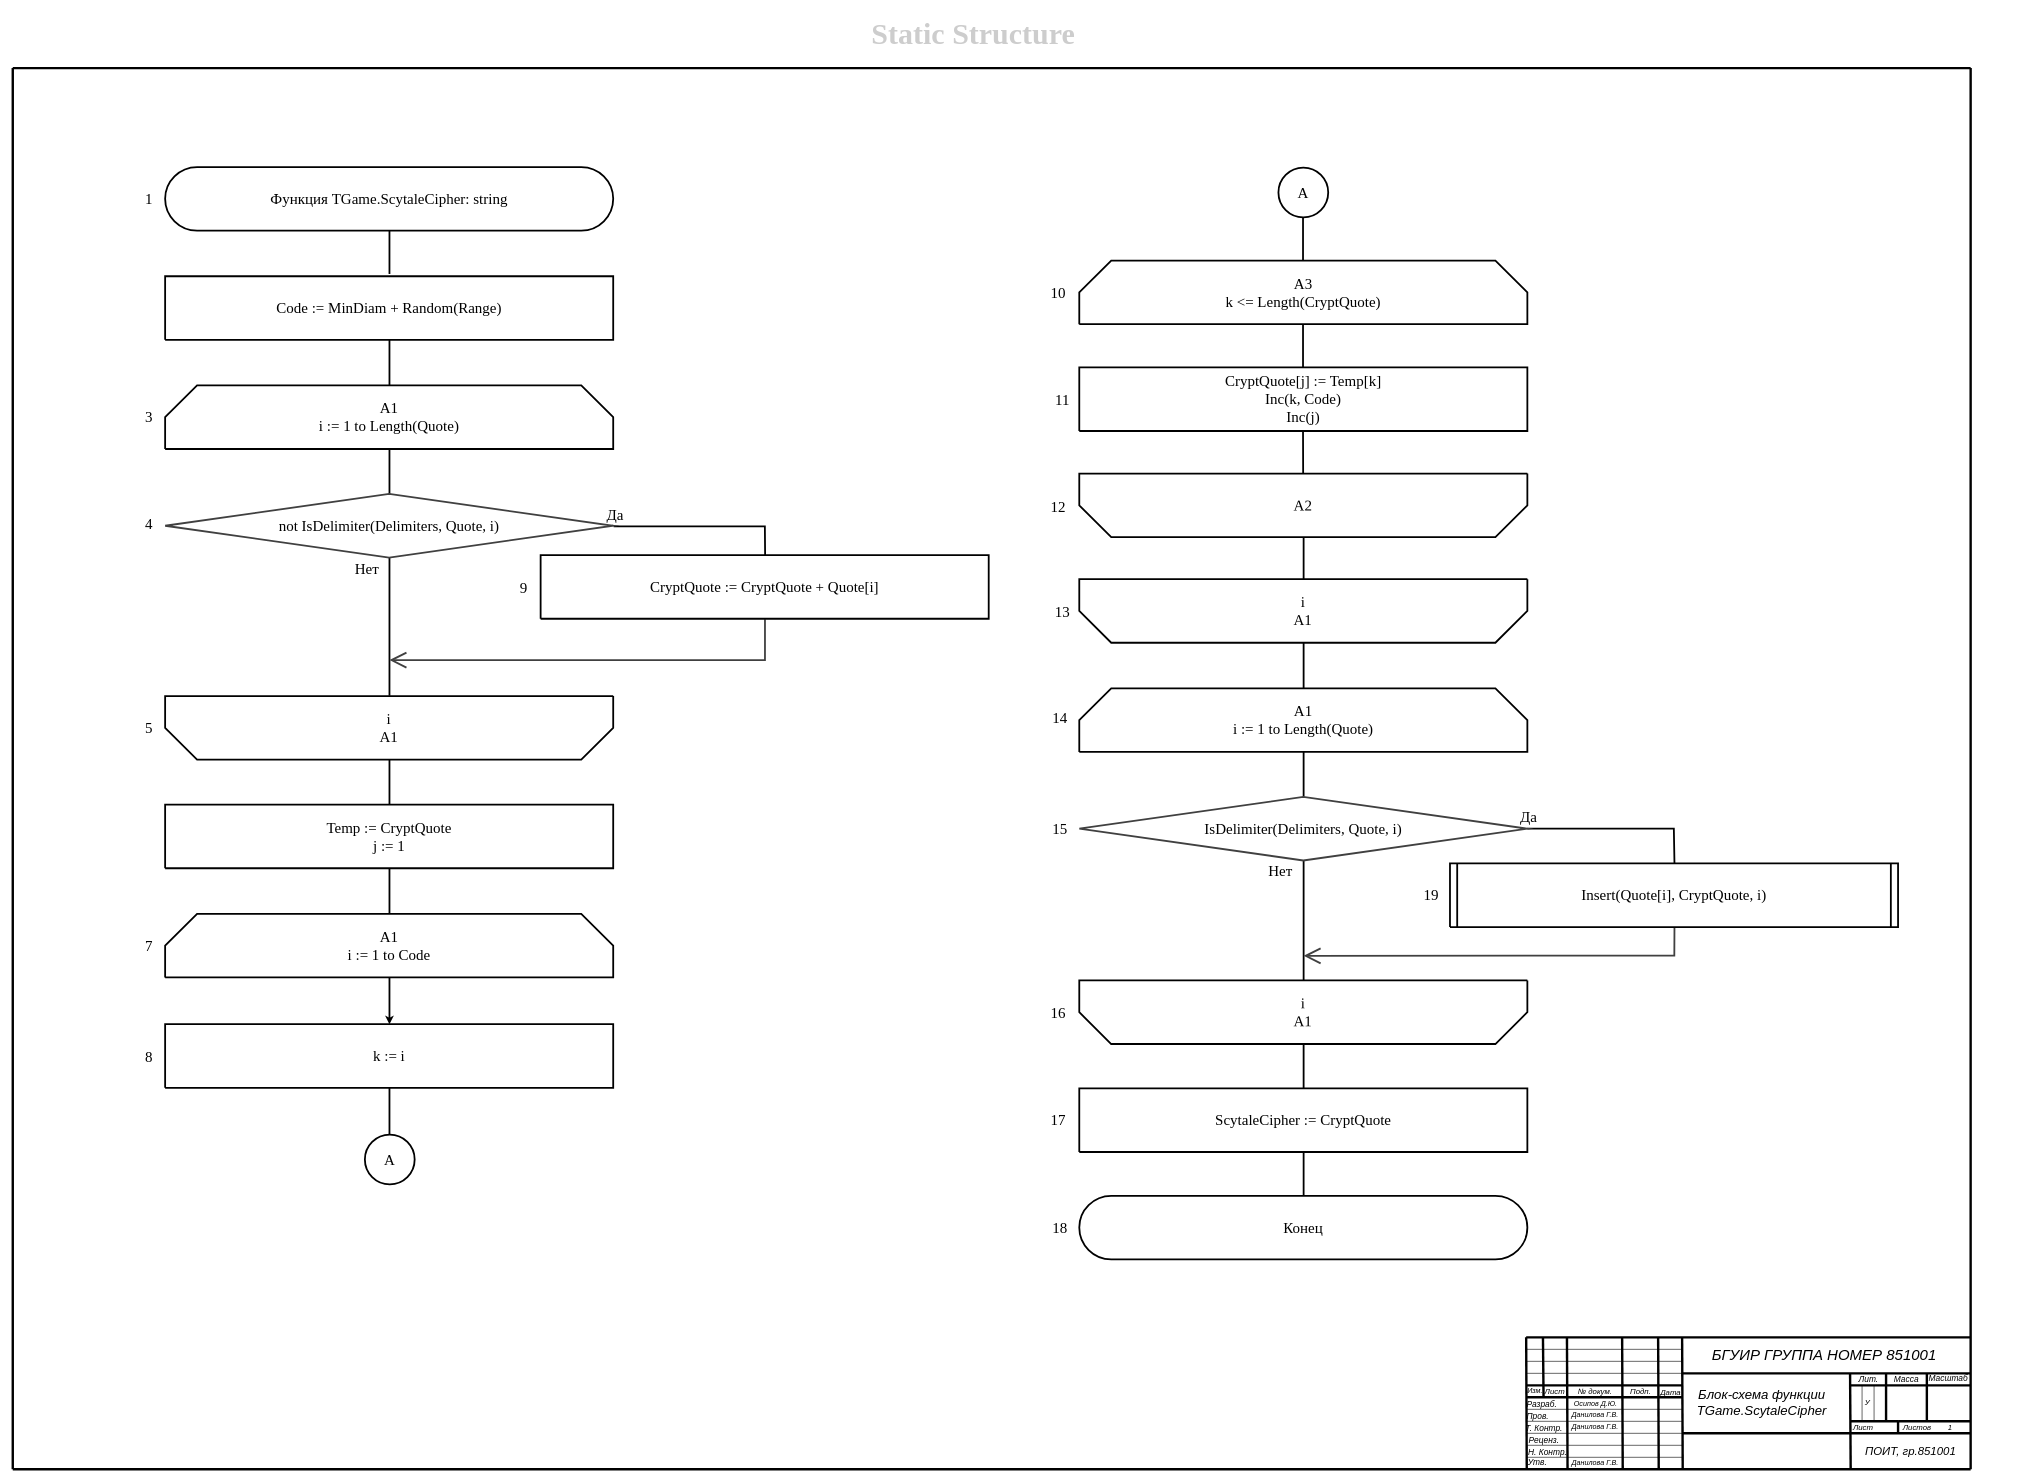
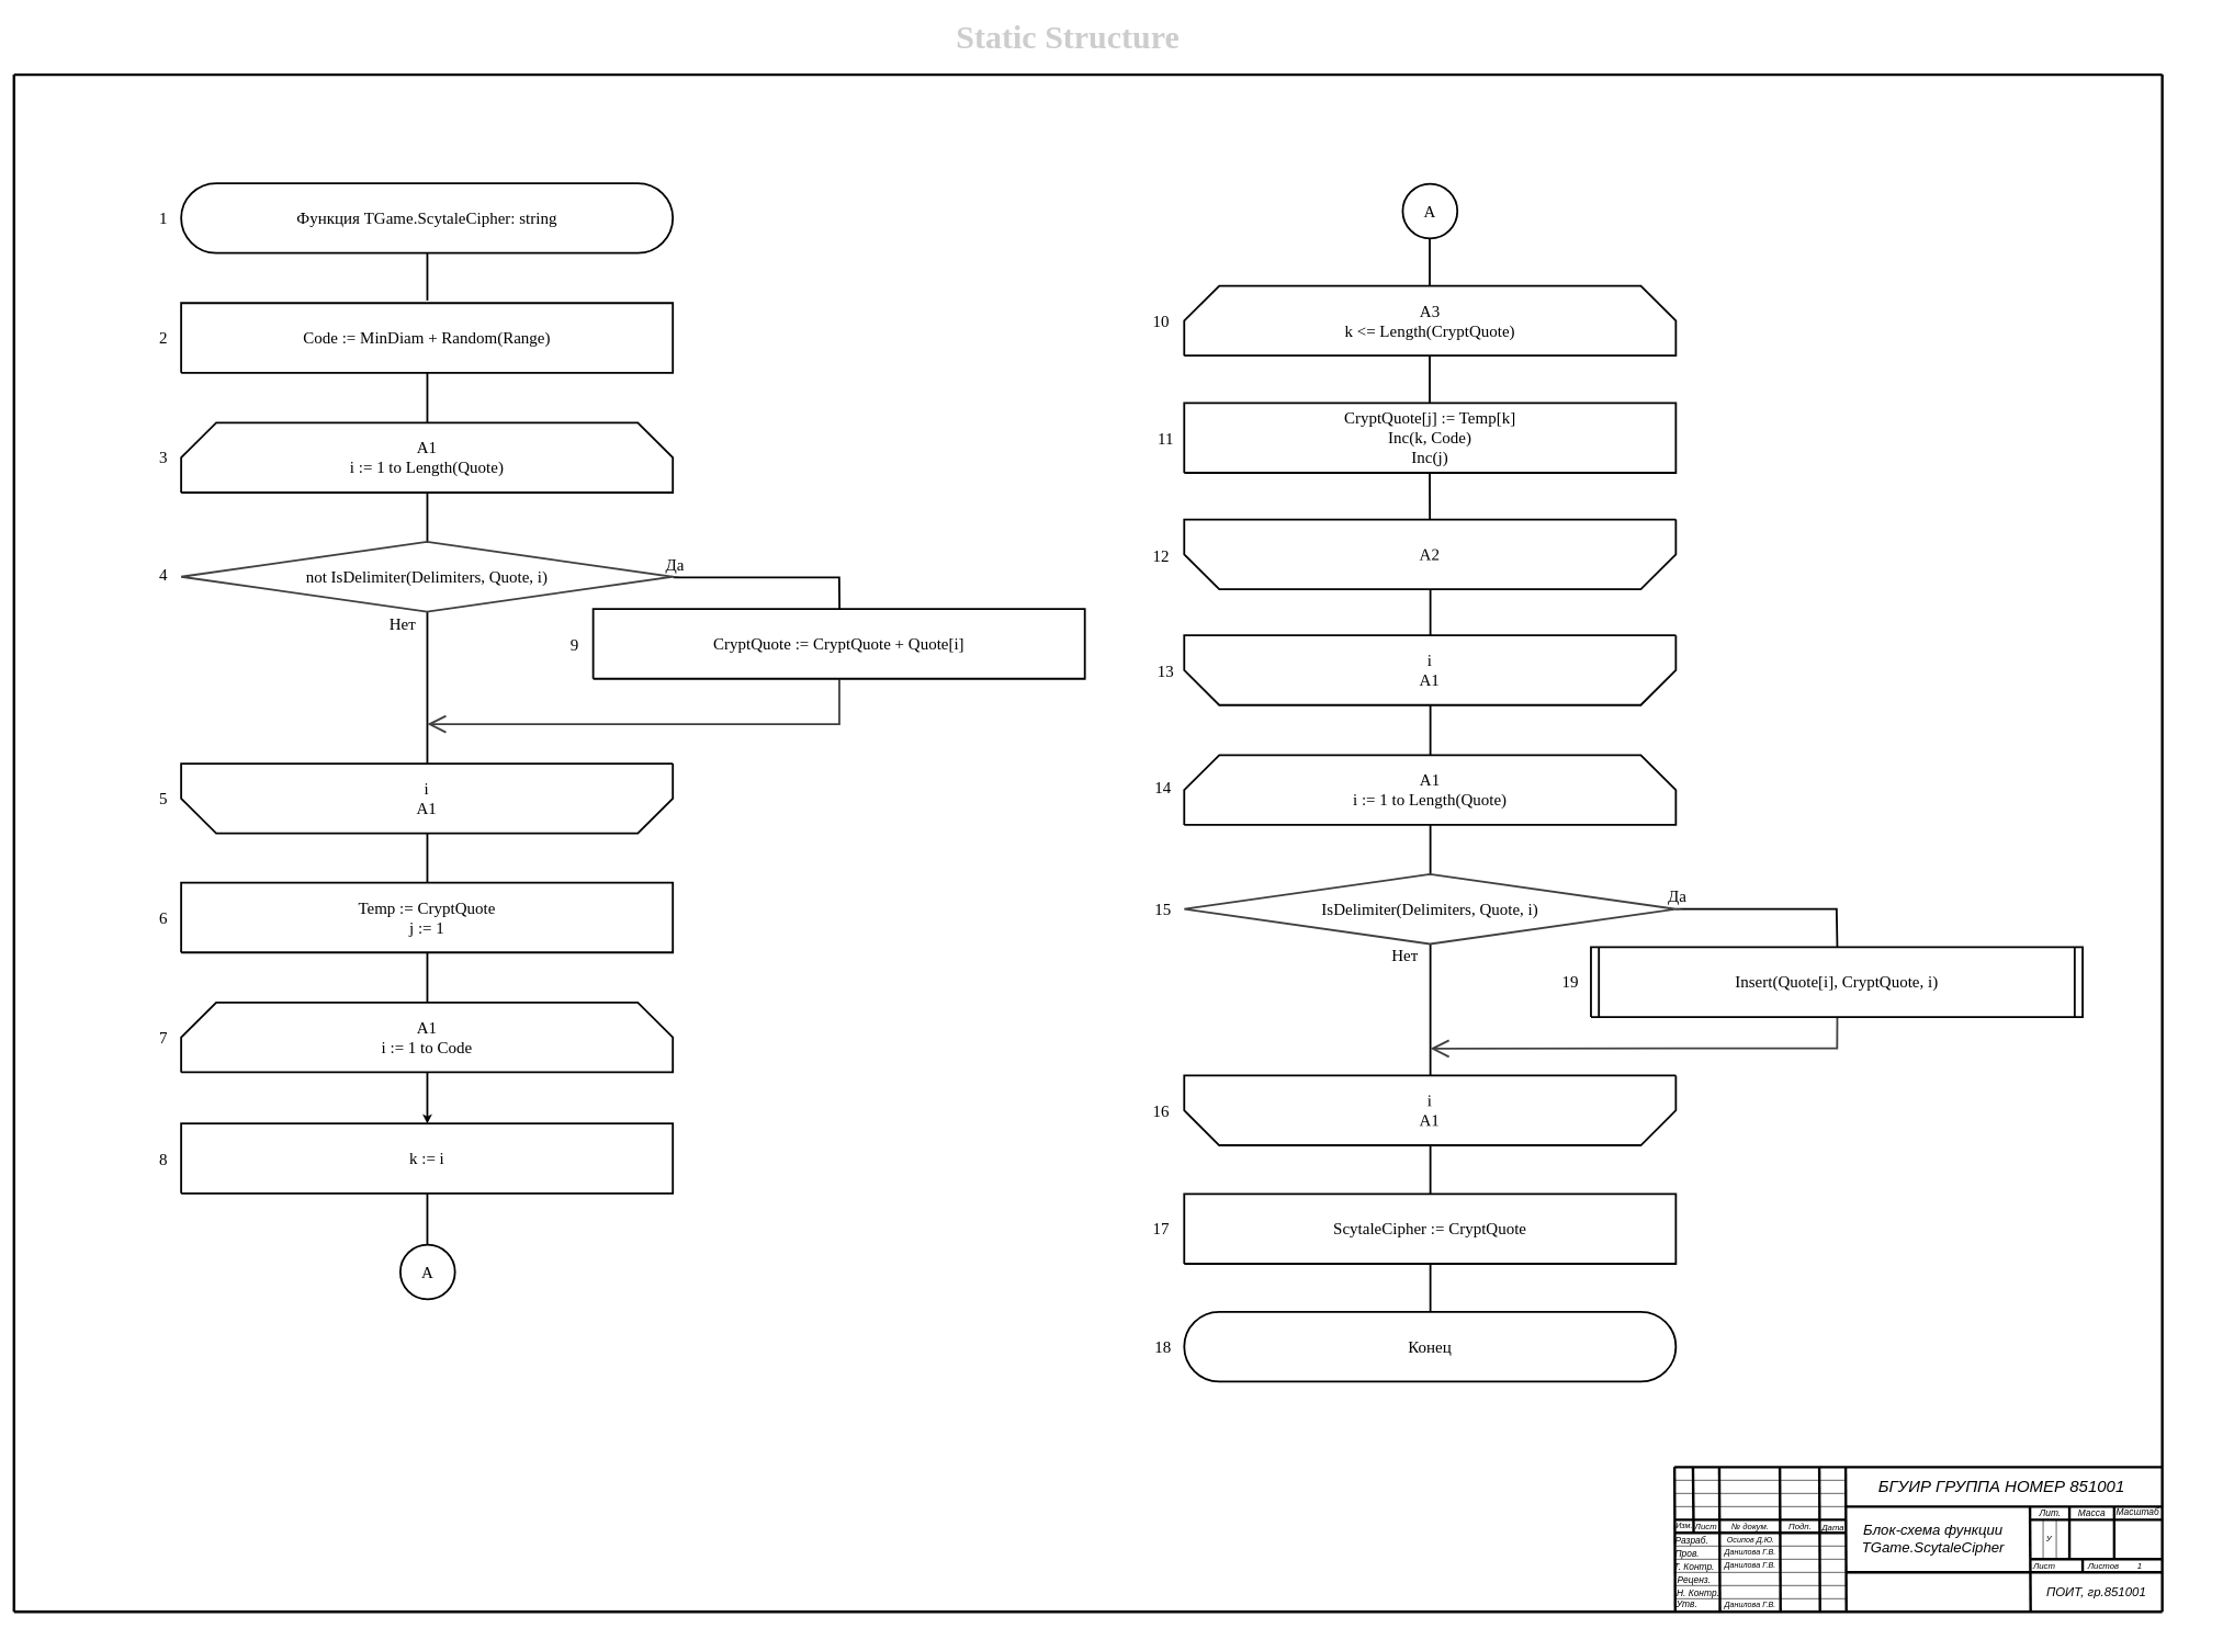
+ <mxCell id="29" value="&lt;font style=&quot;font-size:25px;font-family:Times New Roman;color:#000000;direction:ltr;letter-spacing:0px;line-height:120%;opacity:1&quot;&gt;2&lt;br/&gt;&lt;/font&gt;" style="verticalAlign=middle;align=center;vsdxID=215;fillColor=none;gradientColor=none;shape=stencil(nZBLDoAgDERP0z3SIyjew0SURgSD+Lu9kMZoXLhwN9O+tukAlrNpJg1SzDH4QW/URgNYgZTkjA4UkwJUgGXng+6DX1zLfmoymdXo17xh5zmRJ6Q42BWCfc2oJfdAr+Yv+AP9Cb7OJ3H/2JG1HNGz/84klThPVCc=);strokeColor=none;labelBackgroundColor=none;rounded=0;html=1;whiteSpace=wrap;" parent="1" vertex="1"><mxGeometry x="220" y="495" width="54" height="33" as="geometry" /></mxCell>
+ <mxCell id="33" value="&lt;font style=&quot;font-size:25px;font-family:Times New Roman;color:#000000;direction:ltr;letter-spacing:0px;line-height:120%;opacity:1&quot;&gt;6&lt;br/&gt;&lt;/font&gt;" style="verticalAlign=middle;align=center;vsdxID=219;fillColor=none;gradientColor=none;shape=stencil(nZBLDoAgDERP0z3SIyjew0SURgSD+Lu9kMZoXLhwN9O+tukAlrNpJg1SzDH4QW/URgNYgZTkjA4UkwJUgGXng+6DX1zLfmoymdXo17xh5zmRJ6Q42BWCfc2oJfdAr+Yv+AP9Cb7OJ3H/2JG1HNGz/84klThPVCc=);strokeColor=none;labelBackgroundColor=none;rounded=0;html=1;whiteSpace=wrap;" parent="1" vertex="1"><mxGeometry x="220" y="1378" width="54" height="33" as="geometry" /></mxCell>
